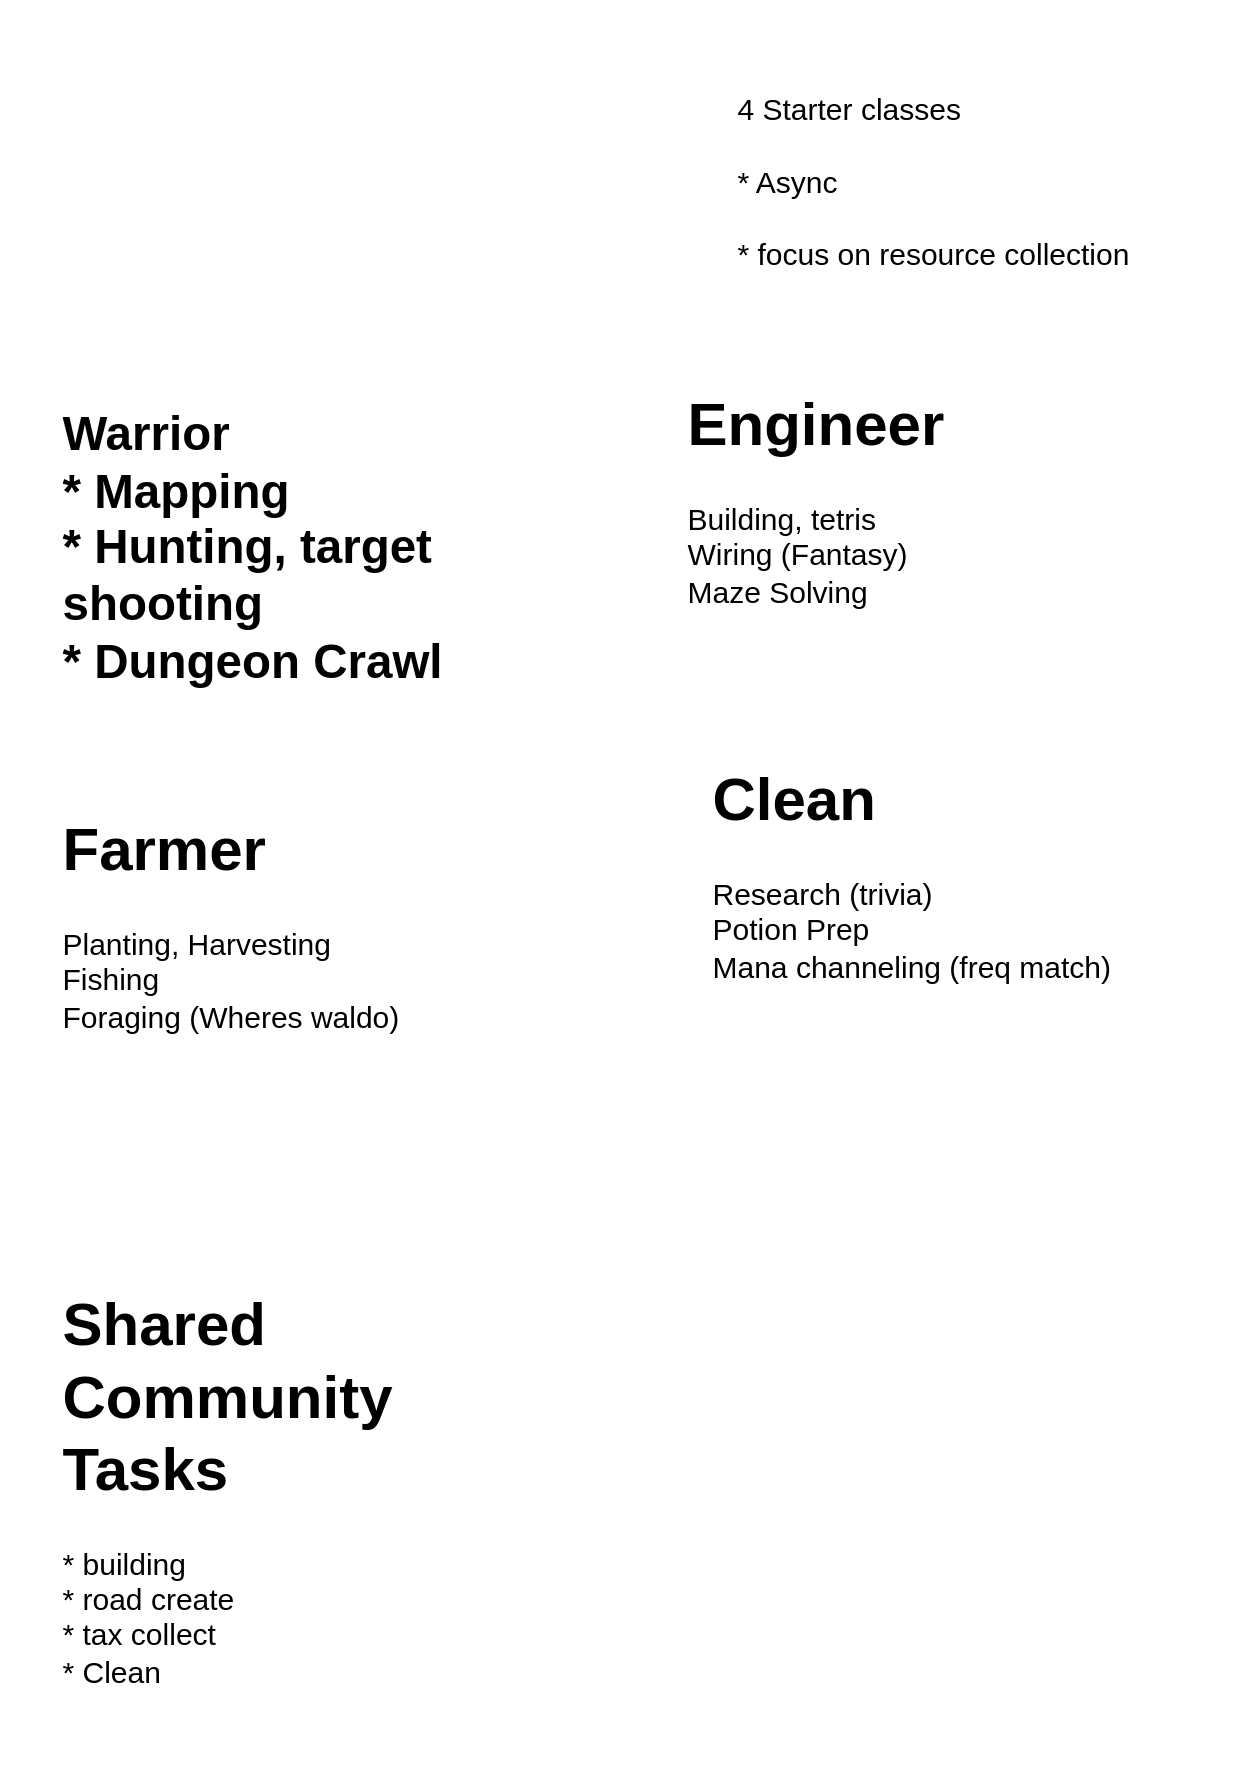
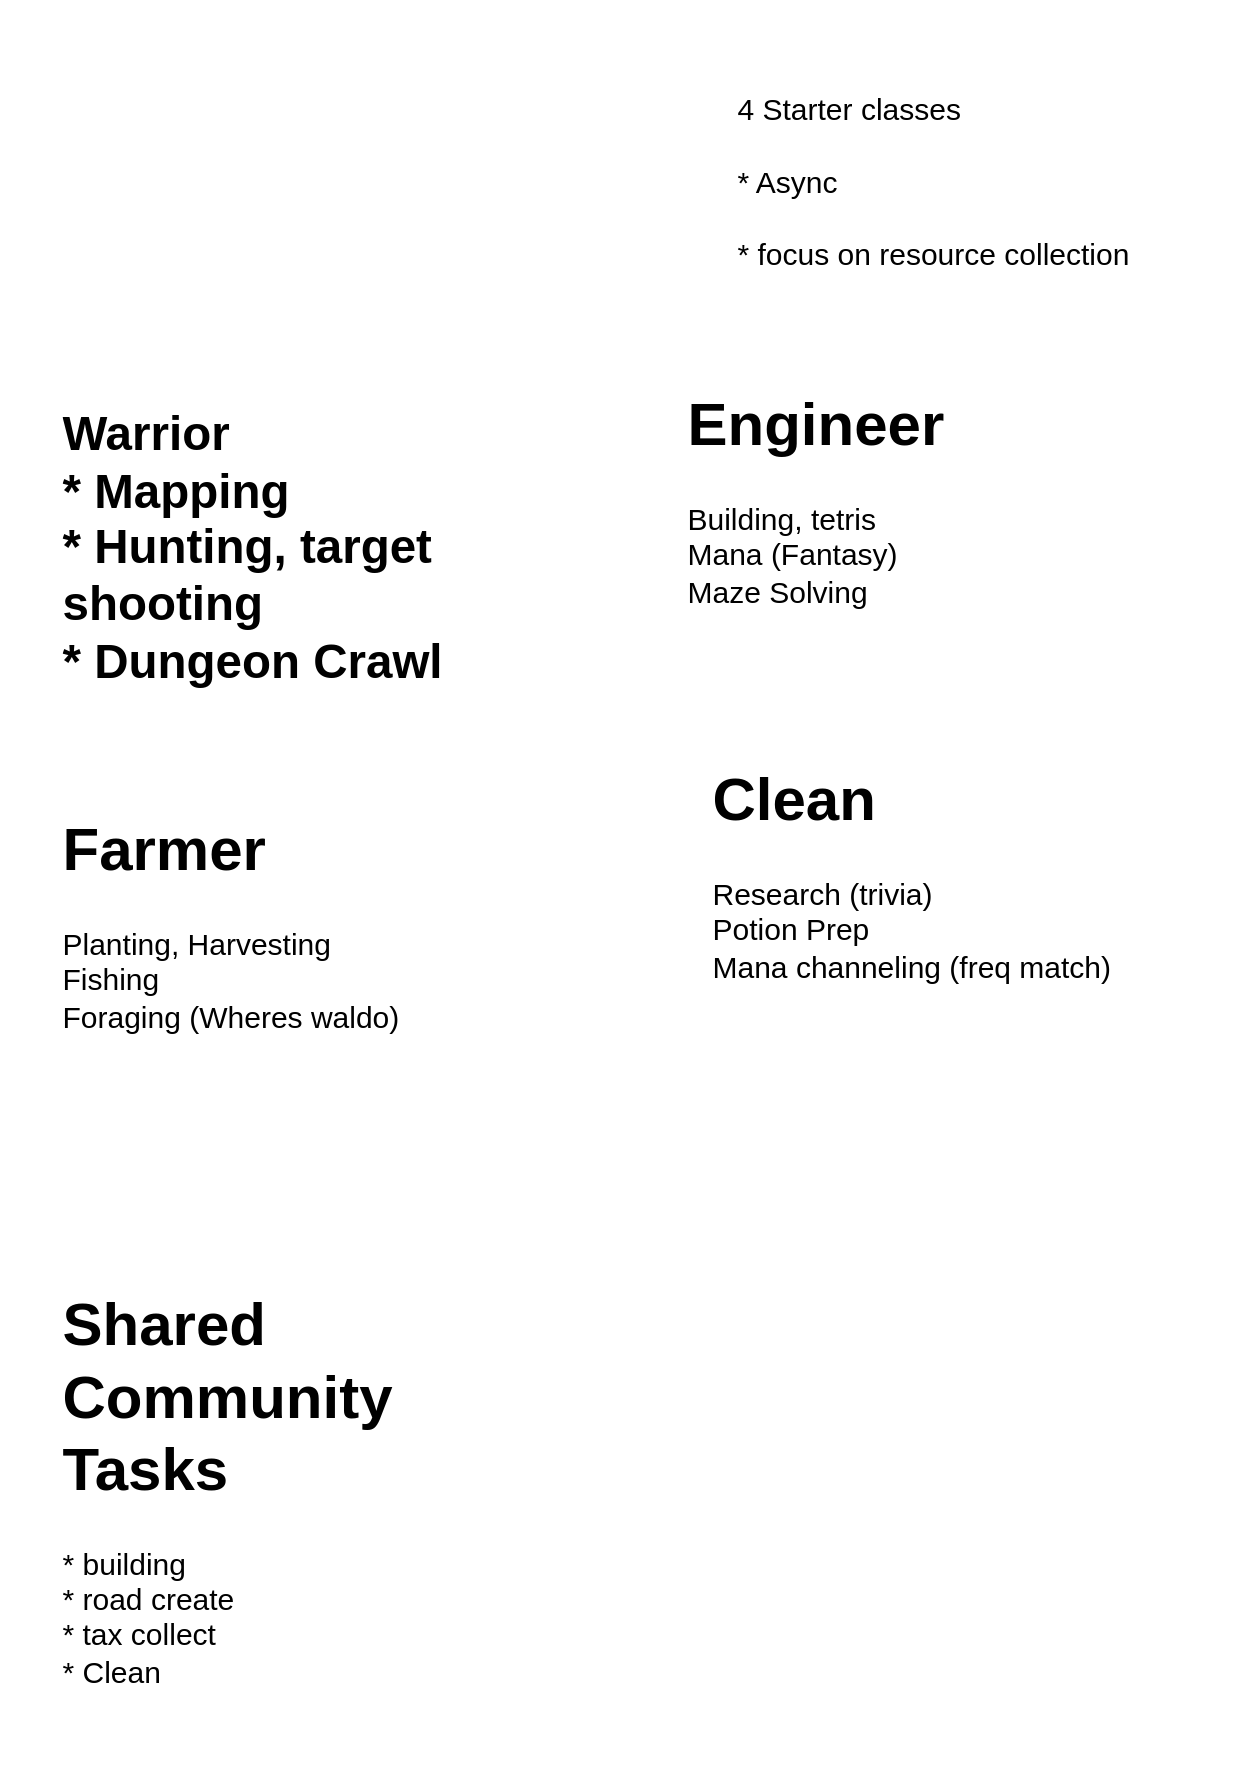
- <mxCell id="4" value="&lt;h1&gt;Engineer&lt;/h1&gt;&lt;p&gt;Building, tetris&lt;br&gt;Wiring (Fantasy)&lt;br&gt;Maze Solving&lt;/p&gt;" style="text;html=1;strokeColor=none;fillColor=none;spacing=5;spacingTop=-20;whiteSpace=wrap;overflow=hidden;rounded=0;" vertex="1" parent="1"><mxGeometry x="270" y="150" width="190" height="120" as="geometry" /></mxCell>
+ <mxCell id="4" value="&lt;h1&gt;Engineer&lt;/h1&gt;&lt;p&gt;Building, tetris&lt;br&gt;Mana (Fantasy)&lt;br&gt;Maze Solving&lt;/p&gt;" style="text;html=1;strokeColor=none;fillColor=none;spacing=5;spacingTop=-20;whiteSpace=wrap;overflow=hidden;rounded=0;" vertex="1" parent="1"><mxGeometry x="270" y="150" width="190" height="120" as="geometry" /></mxCell>
